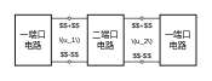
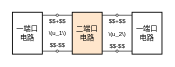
- <mxCell id="9" value="二端口&lt;br&gt;电路" style="rounded=0;whiteSpace=wrap;html=1;strokeWidth=1.5;connectable=0;" parent="1" vertex="1"><mxGeometry x="120" y="20" width="50" height="70" as="geometry" /></mxCell>
+ <mxCell id="9" value="二端口&lt;br&gt;电路" style="rounded=0;whiteSpace=wrap;html=1;strokeWidth=1.5;connectable=0;fillColor=#ffe6cc;" parent="1" vertex="1"><mxGeometry x="120" y="20" width="50" height="70" as="geometry" /></mxCell>
